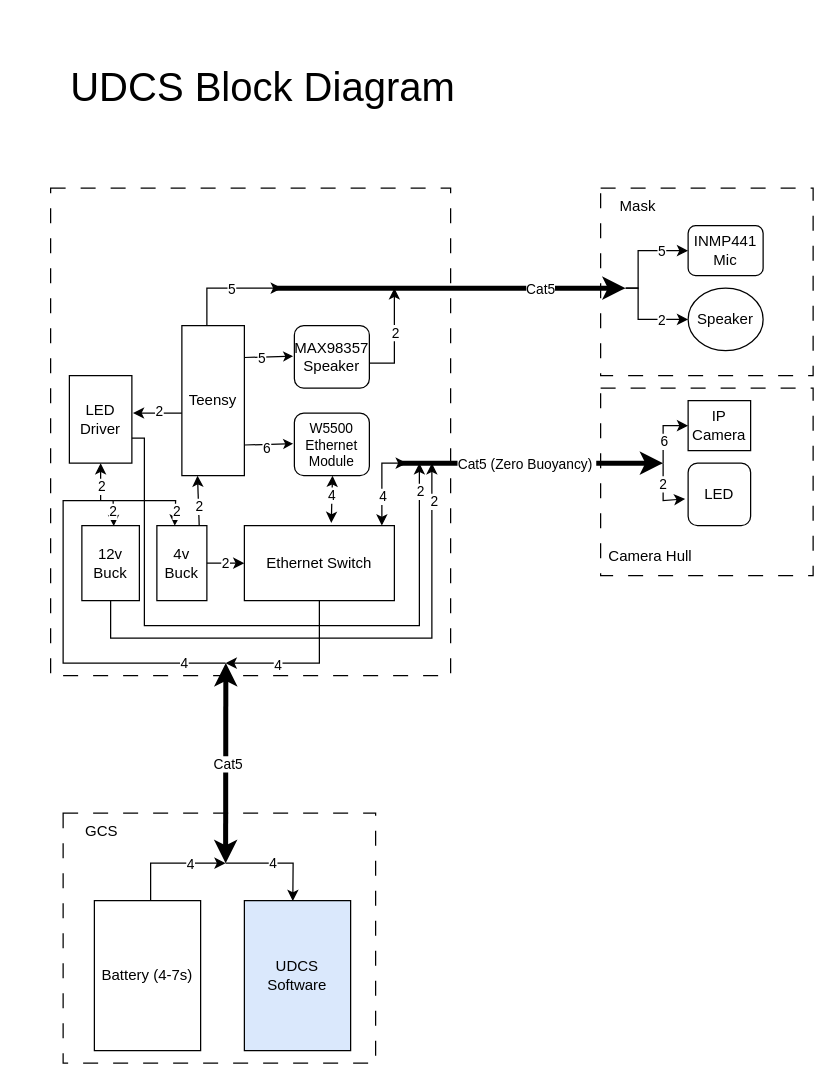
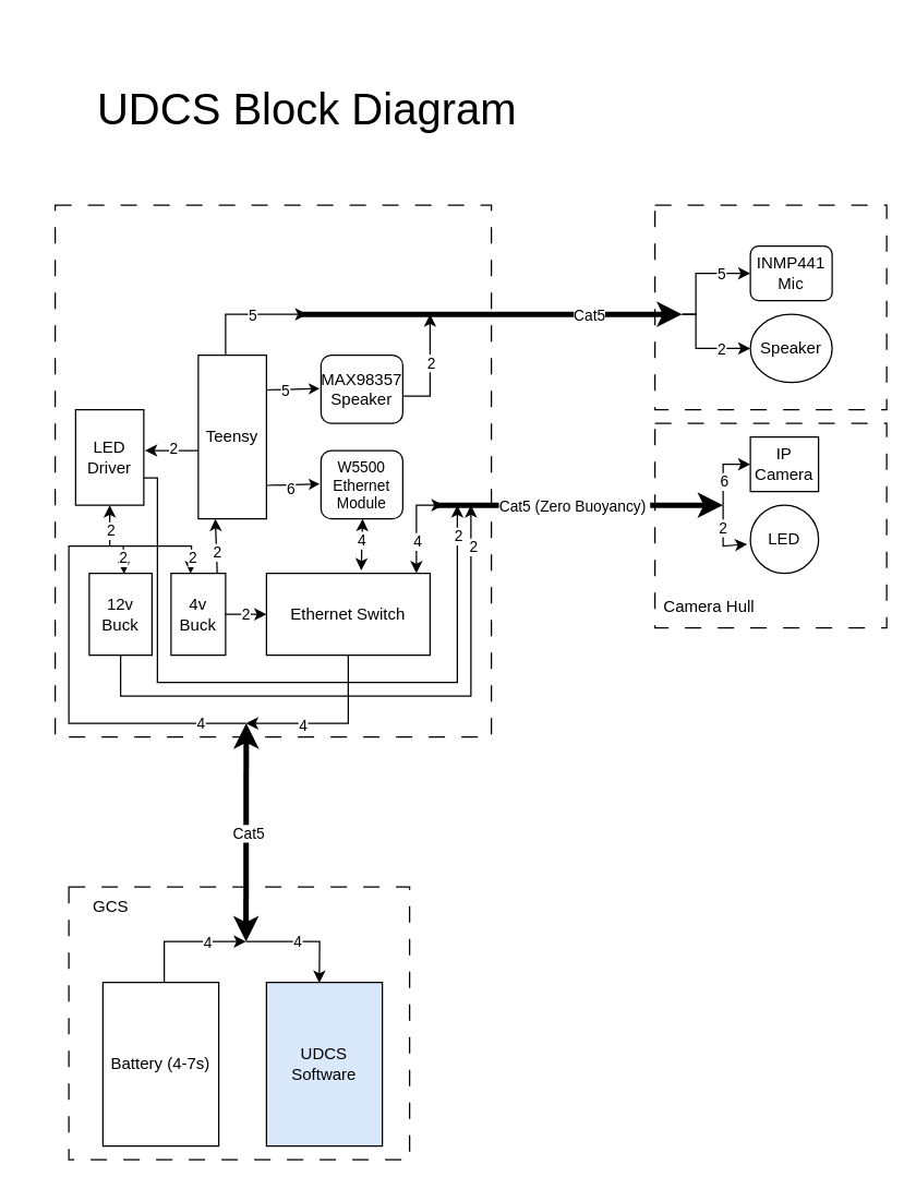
- <mxCell id="71" value="&lt;font style=&quot;font-size: 32px;&quot;&gt;UDCS Block Diagram&lt;/font&gt;" style="text;strokeColor=none;align=center;fillColor=none;html=1;verticalAlign=middle;whiteSpace=wrap;rounded=0;" vertex="1" parent="1"><mxGeometry x="5" y="10" width="410" height="120" as="geometry" /></mxCell>
+ <mxCell id="71" value="&lt;font style=&quot;font-size: 32px;&quot;&gt;UDCS Block Diagram&lt;/font&gt;" style="text;strokeColor=none;align=center;fillColor=none;html=1;verticalAlign=middle;whiteSpace=wrap;rounded=0;" vertex="1" parent="1"><mxGeometry x="20" y="20" width="410" height="120" as="geometry" /></mxCell>
- <mxCell id="50" value="Mask" style="text;strokeColor=none;align=center;fillColor=none;html=1;verticalAlign=middle;whiteSpace=wrap;rounded=0;" vertex="1" parent="1"><mxGeometry x="480" y="150" width="60" height="30" as="geometry" /></mxCell>
- <mxCell id="26" value="LED" style="whiteSpace=wrap;html=1;aspect=fixed;rounded=1;" vertex="1" parent="1"><mxGeometry x="550" y="370" width="50" height="50" as="geometry" /></mxCell>
+ <mxCell id="26" value="LED" style="ellipse;whiteSpace=wrap;html=1;aspect=fixed;" vertex="1" parent="1"><mxGeometry x="550" y="370" width="50" height="50" as="geometry" /></mxCell>
